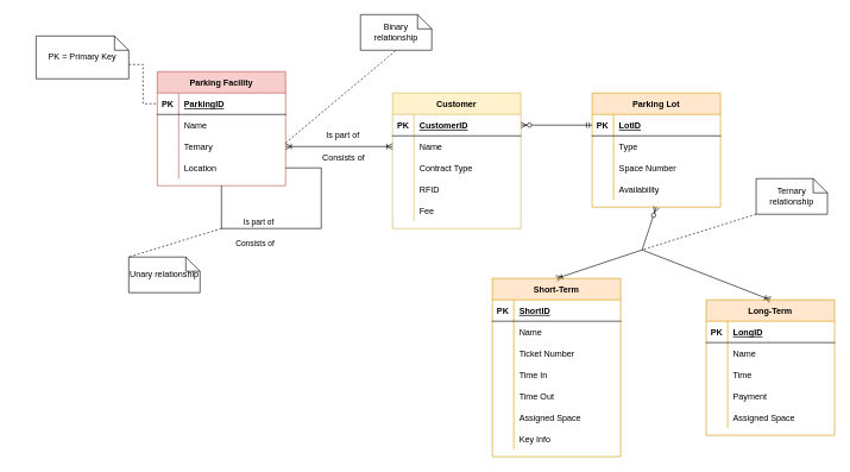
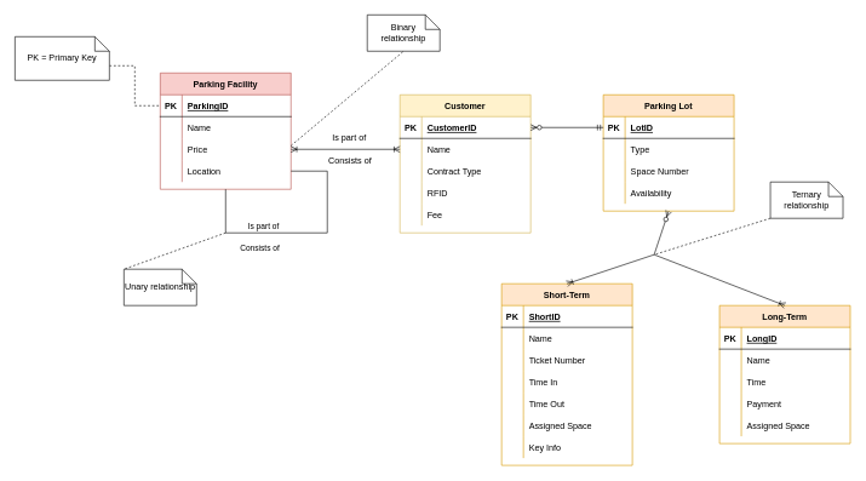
- <mxCell id="19" value="PK = Primary Key" style="shape=note;size=20;whiteSpace=wrap;html=1;" parent="1" vertex="1"><mxGeometry x="50" y="50" width="130" height="60" as="geometry" /></mxCell>
+ <mxCell id="19" value="PK = Primary Key" style="shape=note;size=20;whiteSpace=wrap;html=1;" parent="1" vertex="1"><mxGeometry x="20" y="50" width="130" height="60" as="geometry" /></mxCell>
- <mxCell id="11" value="Ternary" style="shape=partialRectangle;connectable=0;fillColor=none;top=0;left=0;bottom=0;right=0;align=left;spacingLeft=6;overflow=hidden;" parent="9" vertex="1"><mxGeometry x="30" width="150" height="30" as="geometry"><mxRectangle width="150" height="30" as="alternateBounds" /></mxGeometry></mxCell>
+ <mxCell id="11" value="Price" style="shape=partialRectangle;connectable=0;fillColor=none;top=0;left=0;bottom=0;right=0;align=left;spacingLeft=6;overflow=hidden;" parent="9" vertex="1"><mxGeometry x="30" width="150" height="30" as="geometry"><mxRectangle width="150" height="30" as="alternateBounds" /></mxGeometry></mxCell>
- <mxCell id="89" value="Unary relationship" style="shape=note;size=20;whiteSpace=wrap;html=1;" parent="1" vertex="1"><mxGeometry x="180" y="360" width="100" height="50" as="geometry" /></mxCell>
+ <mxCell id="89" value="Unary relationship" style="shape=note;size=20;whiteSpace=wrap;html=1;" parent="1" vertex="1"><mxGeometry x="170" y="370" width="100" height="50" as="geometry" /></mxCell>
